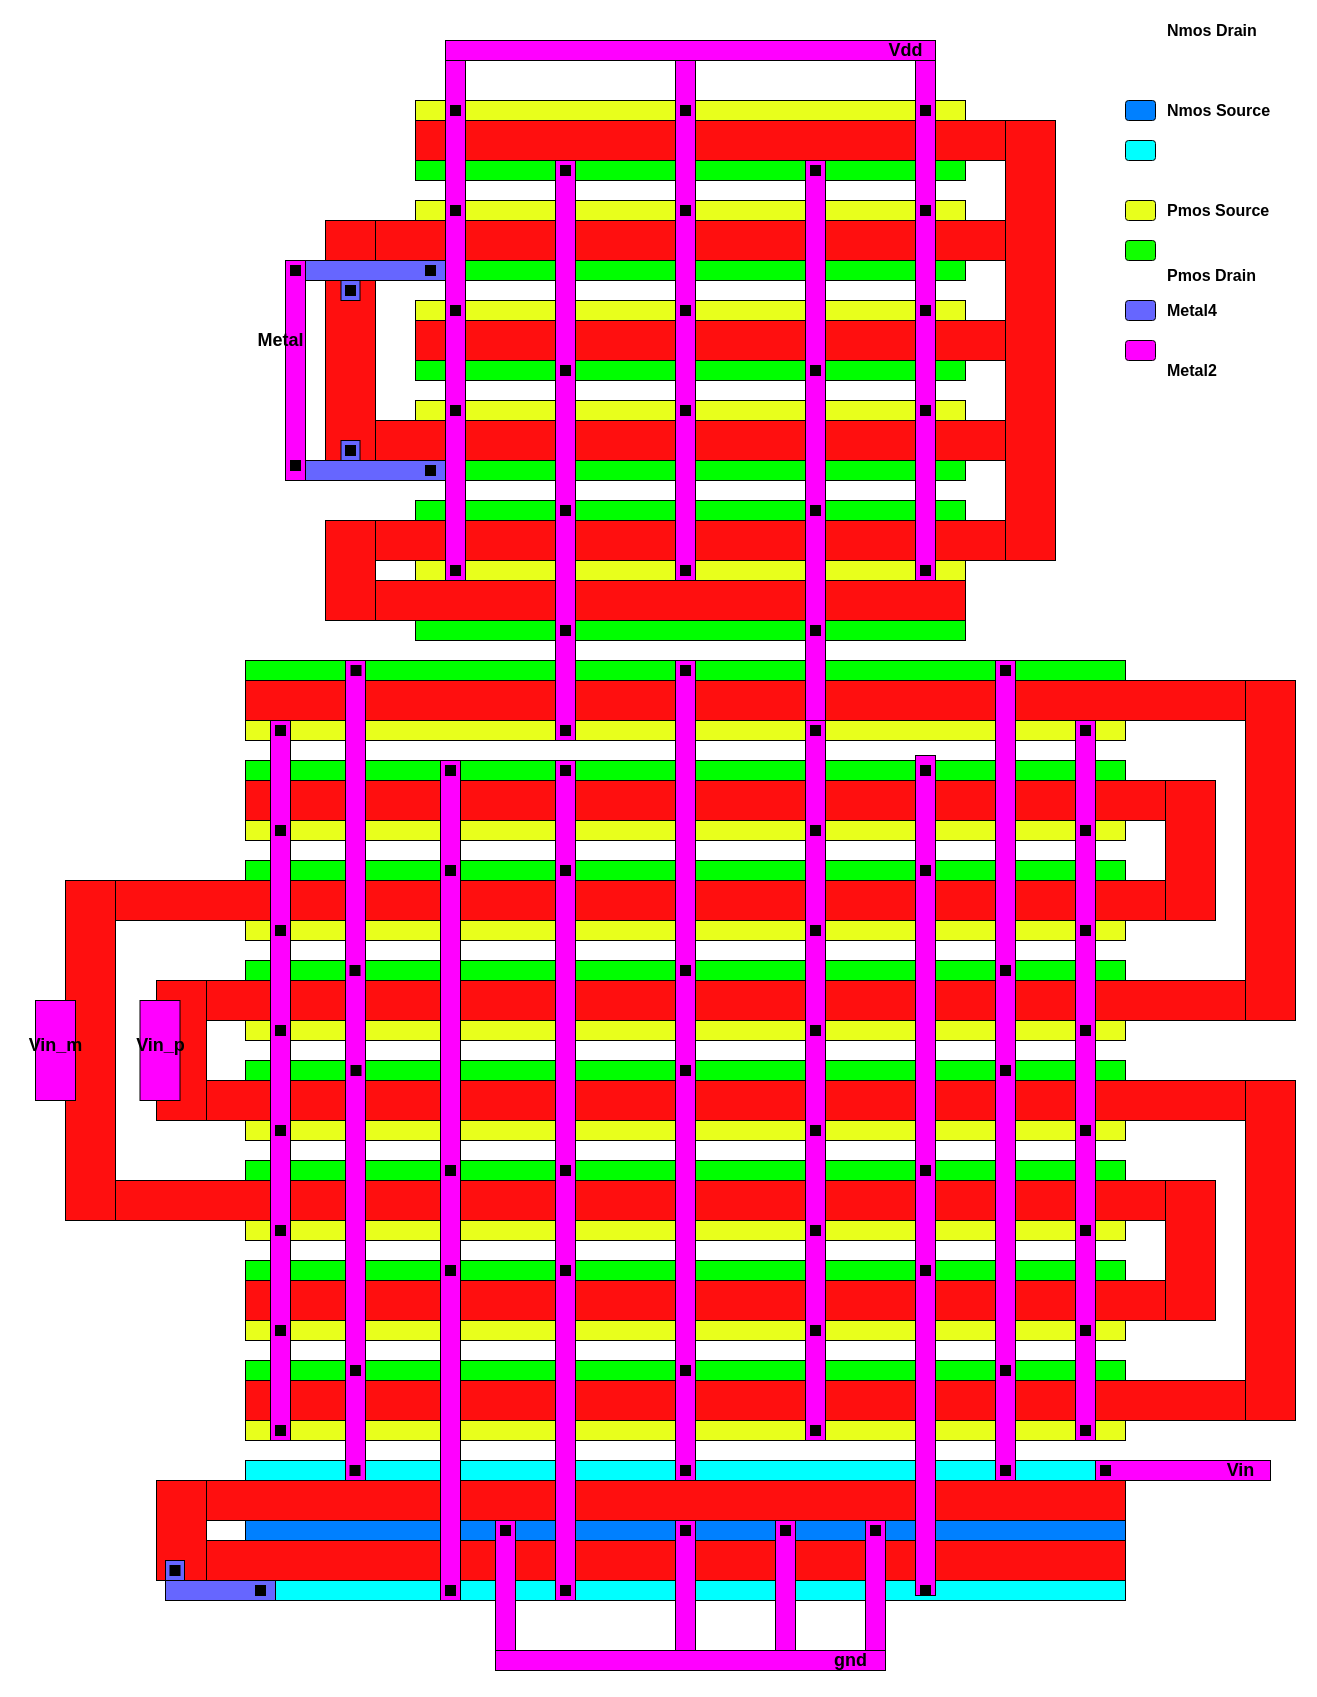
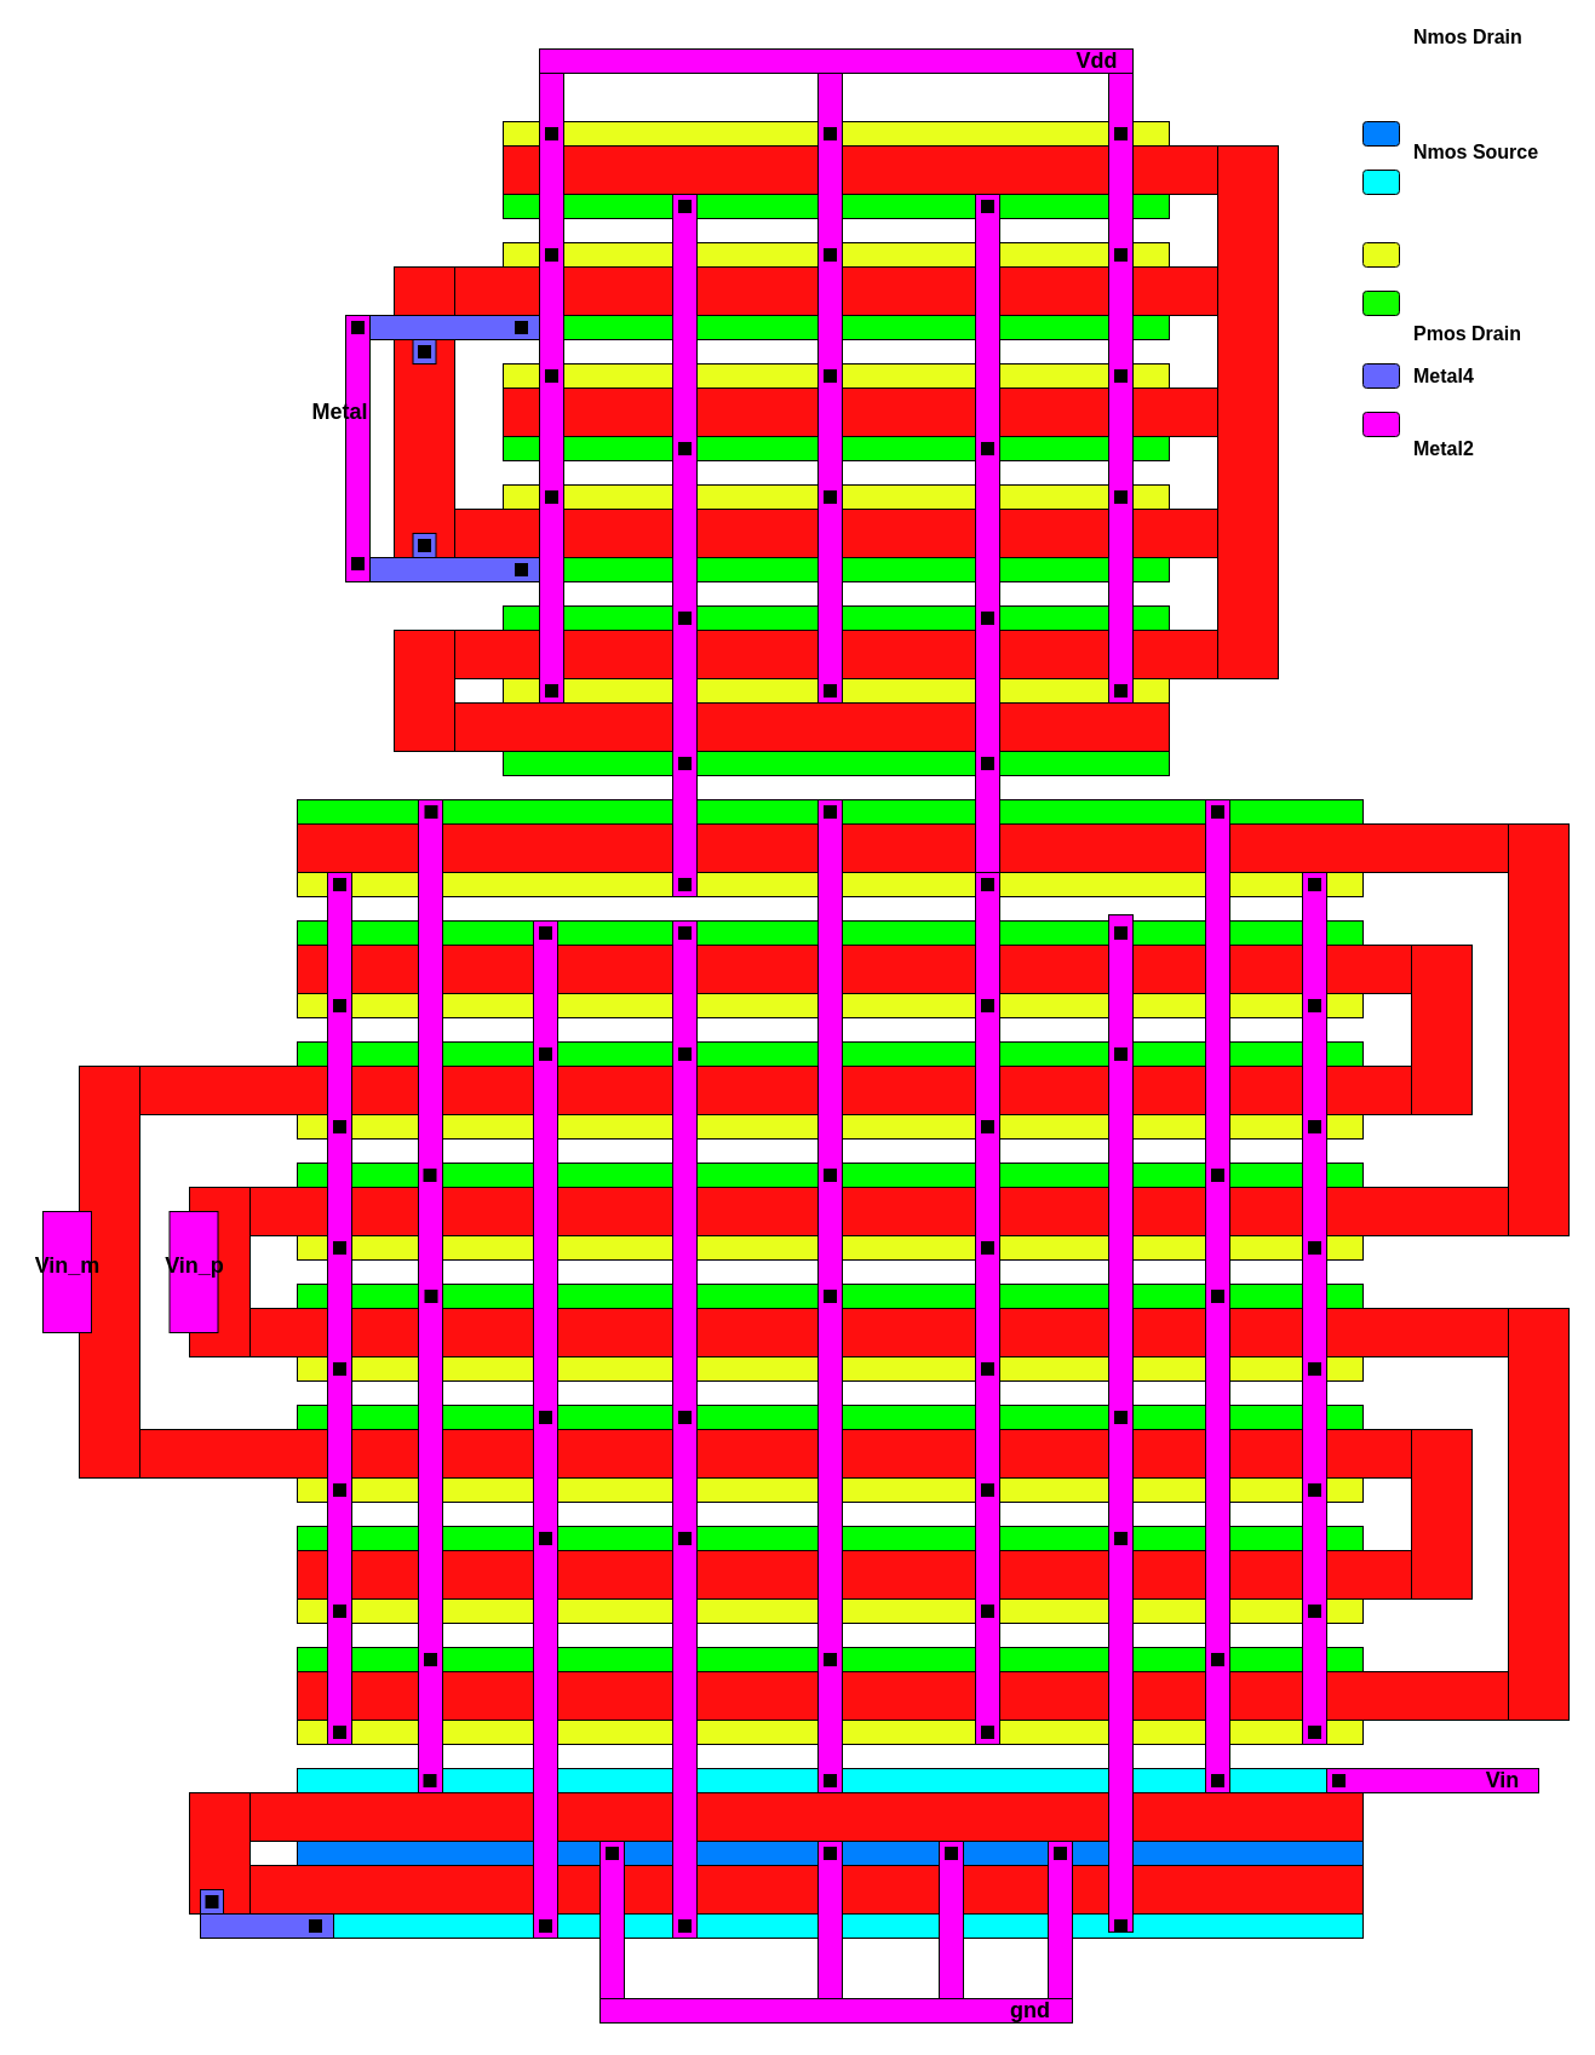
- <mxCell id="64" value="&lt;b style=&quot;font-size: 16px&quot;&gt;Nmos Source&lt;/b&gt;" style="text;html=1;align=left;verticalAlign=middle;resizable=0;points=[];autosize=1;" parent="1" vertex="1"><mxGeometry x="1165" y="100" width="120" height="20" as="geometry" /></mxCell>
+ <mxCell id="64" value="&lt;b style=&quot;font-size: 16px&quot;&gt;Nmos Source&lt;/b&gt;" style="text;html=1;align=left;verticalAlign=middle;resizable=0;points=[];autosize=1;" parent="1" vertex="1"><mxGeometry x="1165" y="115" width="120" height="20" as="geometry" /></mxCell>
- <mxCell id="67" value="&lt;b style=&quot;font-size: 16px&quot;&gt;Pmos Source&lt;/b&gt;" style="text;html=1;align=left;verticalAlign=middle;resizable=0;points=[];autosize=1;" parent="1" vertex="1"><mxGeometry x="1165" y="200" width="120" height="20" as="geometry" /></mxCell>
